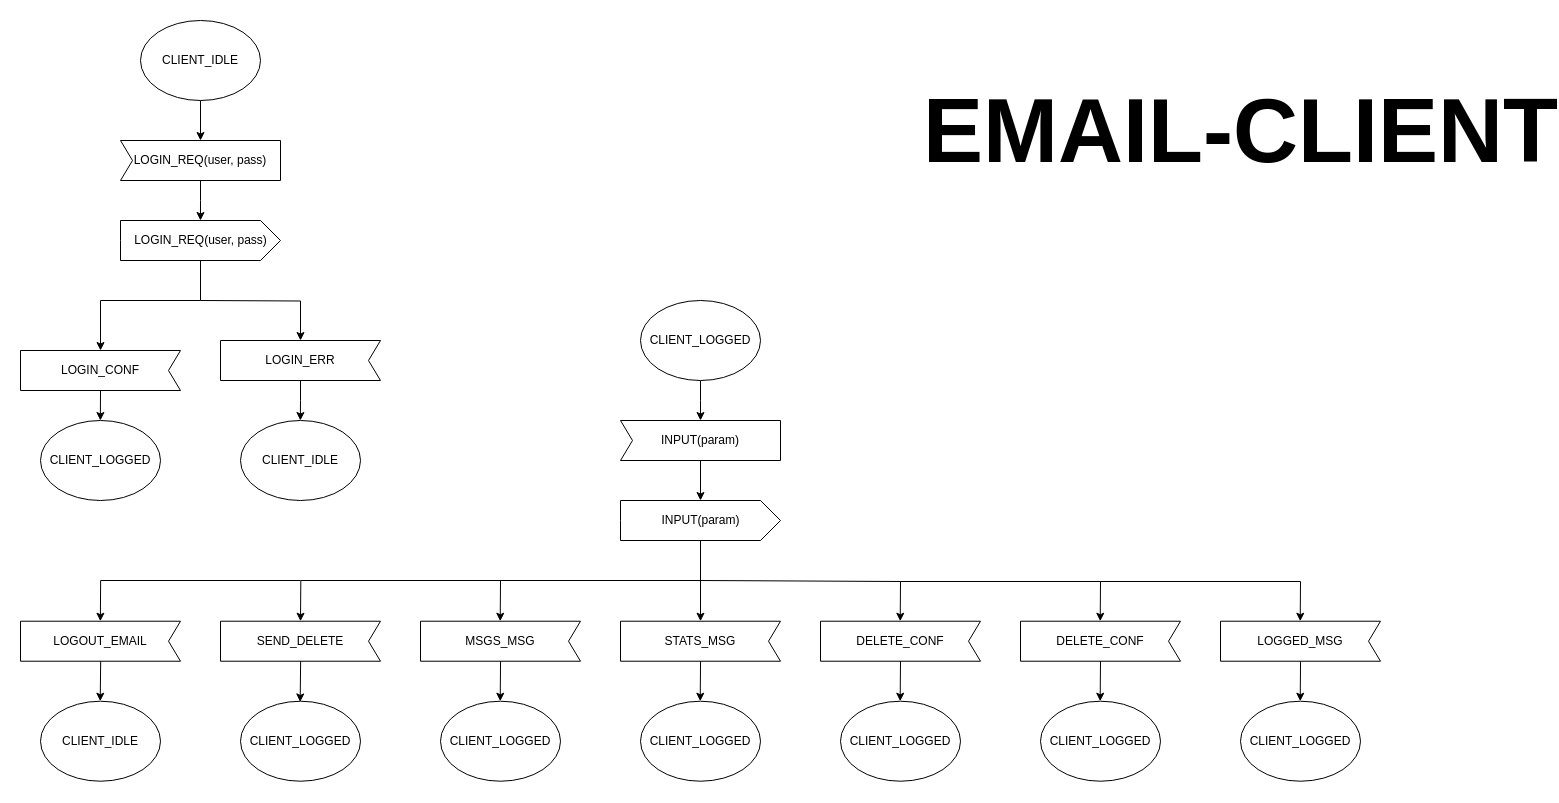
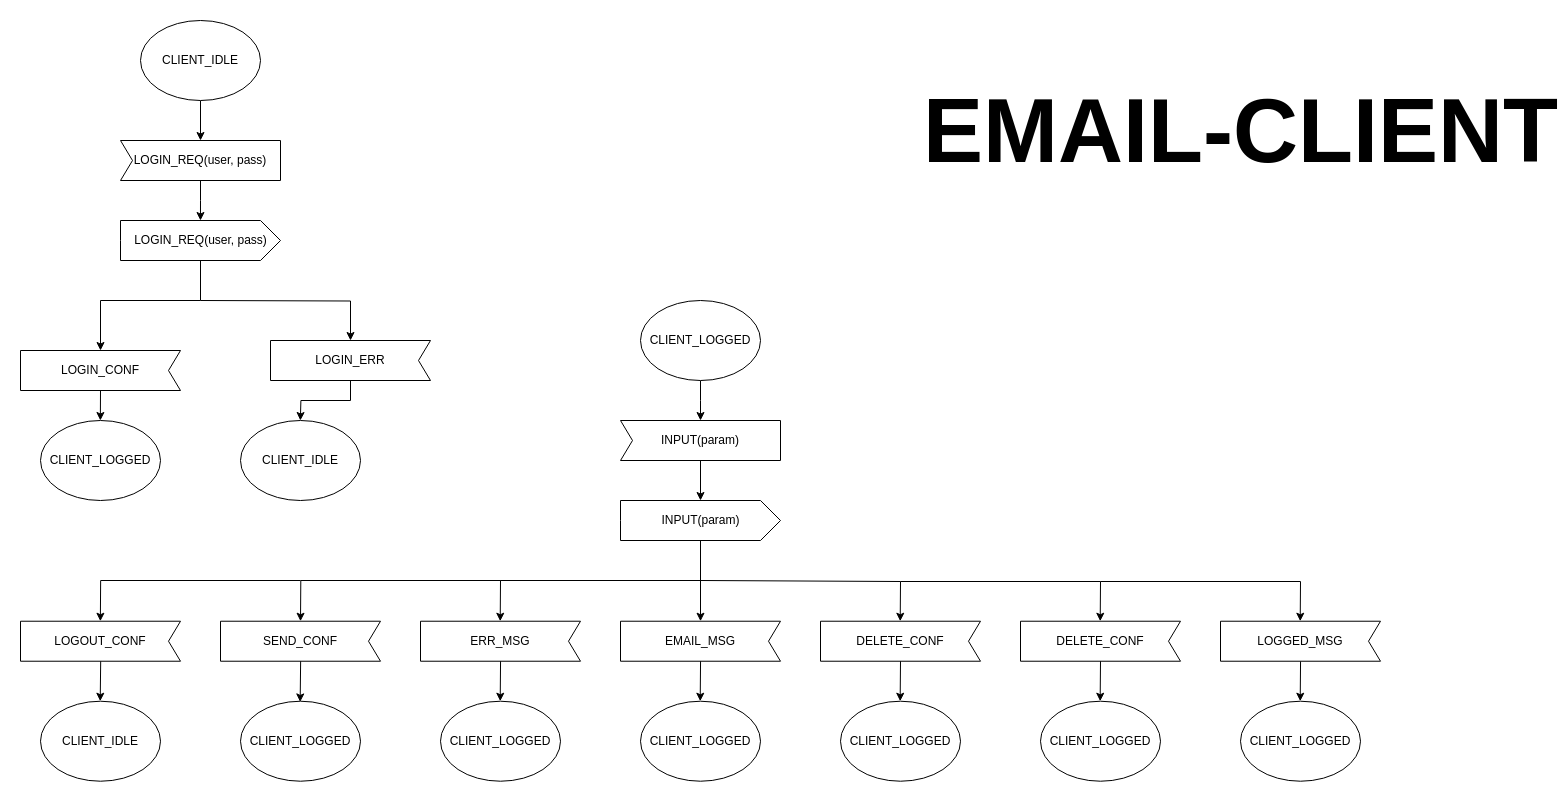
- <mxCell id="14" value="LOGIN_ERR" style="shape=mxgraph.sysml.accEvent;flipH=1;whiteSpace=wrap;align=center;fontSize=12;" parent="1" vertex="1"><mxGeometry x="220" y="340" width="160" height="40" as="geometry" /></mxCell>
+ <mxCell id="14" value="LOGIN_ERR" style="shape=mxgraph.sysml.accEvent;flipH=1;whiteSpace=wrap;align=center;fontSize=12;" parent="1" vertex="1"><mxGeometry x="270" y="340" width="160" height="40" as="geometry" /></mxCell>
- <mxCell id="32" value="LOGOUT_EMAIL" style="shape=mxgraph.sysml.accEvent;flipH=1;whiteSpace=wrap;align=center;fontSize=12;" parent="1" vertex="1"><mxGeometry x="20" y="620.72" width="160" height="40" as="geometry" /></mxCell>
+ <mxCell id="32" value="LOGOUT_CONF" style="shape=mxgraph.sysml.accEvent;flipH=1;whiteSpace=wrap;align=center;fontSize=12;" parent="1" vertex="1"><mxGeometry x="20" y="620.72" width="160" height="40" as="geometry" /></mxCell>
- <mxCell id="35" value="SEND_DELETE" style="shape=mxgraph.sysml.accEvent;flipH=1;whiteSpace=wrap;align=center;fontSize=12;" vertex="1" parent="1"><mxGeometry x="220" y="620.72" width="160" height="40" as="geometry" /></mxCell>
+ <mxCell id="35" value="SEND_CONF" style="shape=mxgraph.sysml.accEvent;flipH=1;whiteSpace=wrap;align=center;fontSize=12;" vertex="1" parent="1"><mxGeometry x="220" y="620.72" width="160" height="40" as="geometry" /></mxCell>
- <mxCell id="20" value="MSGS_MSG" style="shape=mxgraph.sysml.accEvent;flipH=1;whiteSpace=wrap;align=center;fontSize=12;" parent="1" vertex="1"><mxGeometry x="420" y="620.72" width="160" height="40" as="geometry" /></mxCell>
+ <mxCell id="20" value="ERR_MSG" style="shape=mxgraph.sysml.accEvent;flipH=1;whiteSpace=wrap;align=center;fontSize=12;" parent="1" vertex="1"><mxGeometry x="420" y="620.72" width="160" height="40" as="geometry" /></mxCell>
- <mxCell id="23" value="STATS_MSG" style="shape=mxgraph.sysml.accEvent;flipH=1;whiteSpace=wrap;align=center;fontSize=12;" parent="1" vertex="1"><mxGeometry x="620" y="620.72" width="160" height="40" as="geometry" /></mxCell>
+ <mxCell id="23" value="EMAIL_MSG" style="shape=mxgraph.sysml.accEvent;flipH=1;whiteSpace=wrap;align=center;fontSize=12;" parent="1" vertex="1"><mxGeometry x="620" y="620.72" width="160" height="40" as="geometry" /></mxCell>
